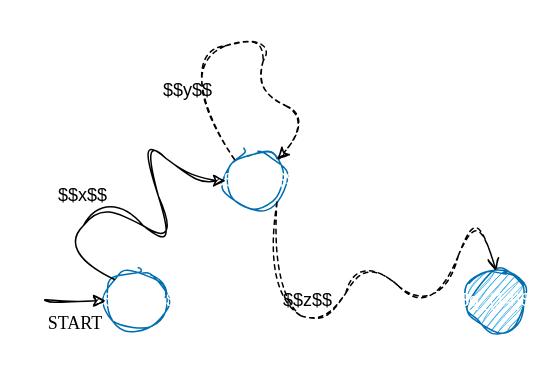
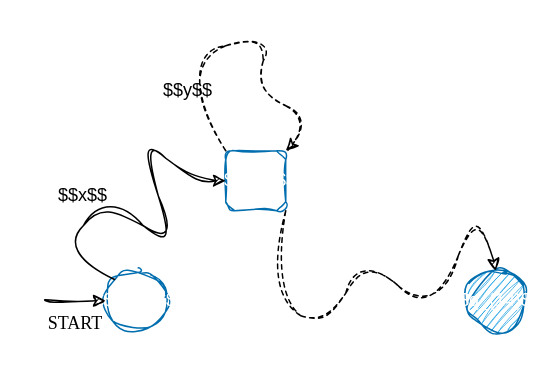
- <mxCell id="4" value="$$q_{9}$$" style="ellipse;whiteSpace=wrap;html=1;sketch=1;curveFitting=1;jiggle=2;fillColor=none;fontColor=#ffffff;strokeColor=#006EAF;" parent="1" vertex="1"><mxGeometry x="150" y="100" width="40" height="40" as="geometry" /></mxCell>
+ <mxCell id="4" value="$$q_{9}$$" style="whiteSpace=wrap;html=1;sketch=1;curveFitting=1;jiggle=2;fillColor=none;fontColor=#ffffff;strokeColor=#006EAF;rounded=1;" parent="1" vertex="1"><mxGeometry x="150" y="100" width="40" height="40" as="geometry" /></mxCell>
- <mxCell id="8" value="" style="curved=1;endArrow=open;html=1;rounded=0;exitX=1;exitY=1;exitDx=0;exitDy=0;entryX=0.5;entryY=0;entryDx=0;entryDy=0;sketch=1;curveFitting=1;jiggle=2;dashed=1;" parent="1" source="4" target="2" edge="1"><mxGeometry width="50" height="50" relative="1" as="geometry"><mxPoint x="210" y="170" as="sourcePoint" /><mxPoint x="290" y="170" as="targetPoint" /><Array as="points"><mxPoint x="180" y="200" /><mxPoint x="220" y="220" /><mxPoint x="240" y="170" /><mxPoint x="290" y="210" /><mxPoint x="320" y="130" /></Array></mxGeometry></mxCell>
+ <mxCell id="8" value="" style="curved=1;endArrow=classic;html=1;rounded=0;exitX=1;exitY=1;exitDx=0;exitDy=0;entryX=0.5;entryY=0;entryDx=0;entryDy=0;sketch=1;curveFitting=1;jiggle=2;dashed=1;" parent="1" source="4" target="2" edge="1"><mxGeometry width="50" height="50" relative="1" as="geometry"><mxPoint x="210" y="170" as="sourcePoint" /><mxPoint x="290" y="170" as="targetPoint" /><Array as="points"><mxPoint x="180" y="200" /><mxPoint x="220" y="220" /><mxPoint x="240" y="170" /><mxPoint x="290" y="210" /><mxPoint x="320" y="130" /></Array></mxGeometry></mxCell>
- <mxCell id="12" value="&lt;font&gt;$$z$$&lt;/font&gt;" style="text;html=1;align=center;verticalAlign=middle;whiteSpace=wrap;rounded=0;" vertex="1" parent="1"><mxGeometry x="190" y="190" width="30" height="20" as="geometry" /></mxCell>
